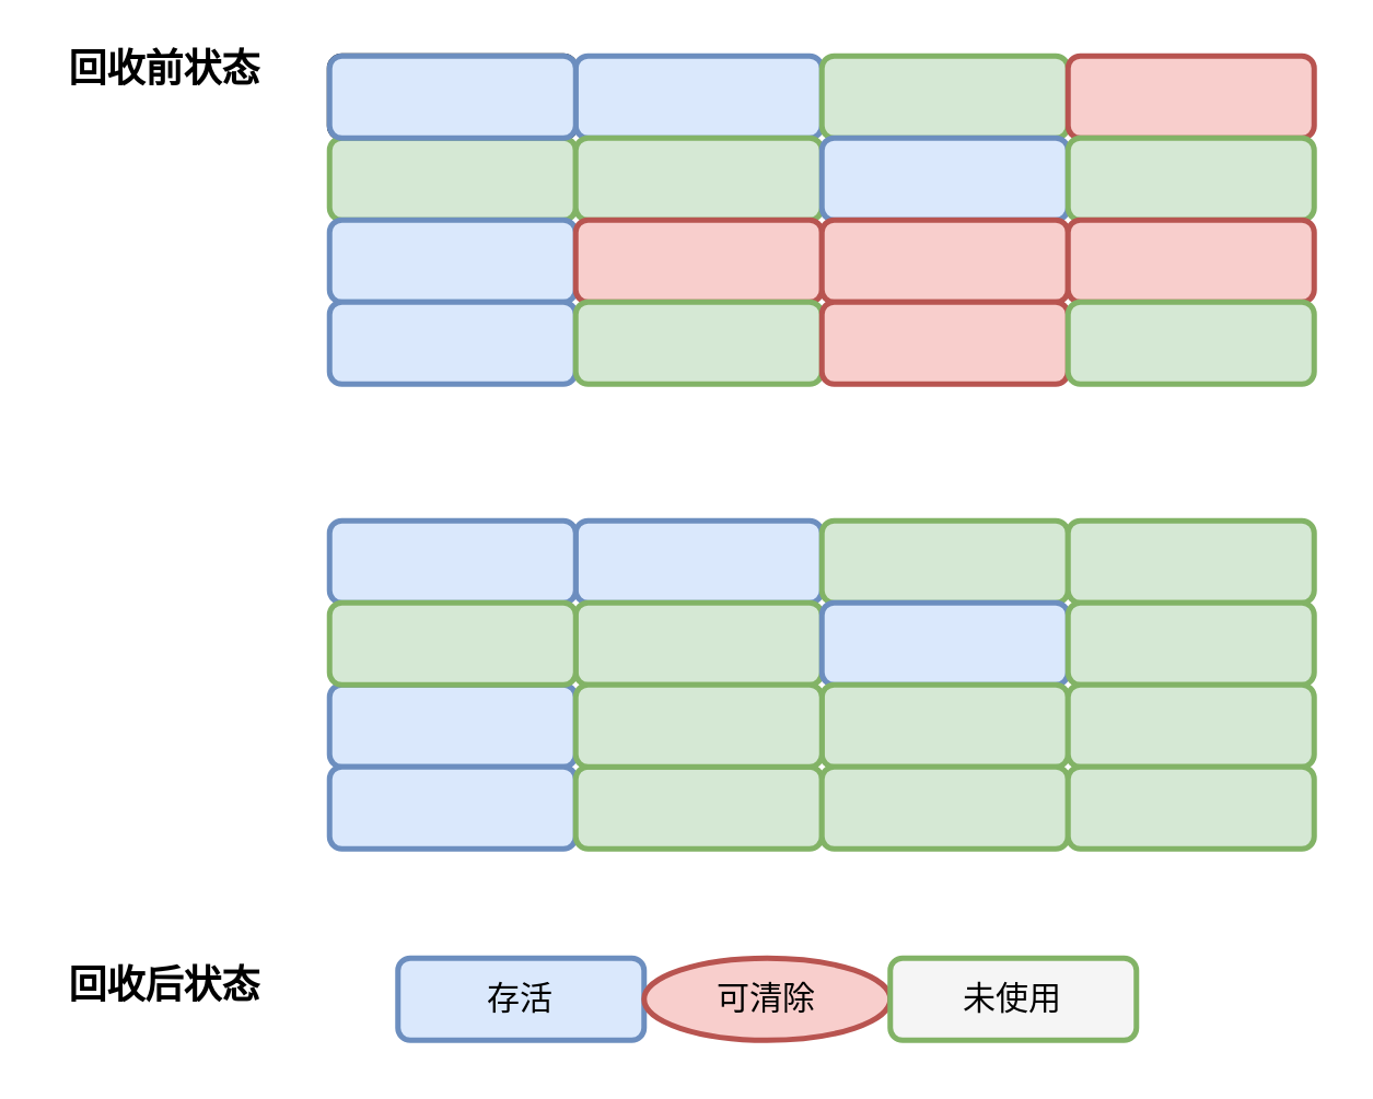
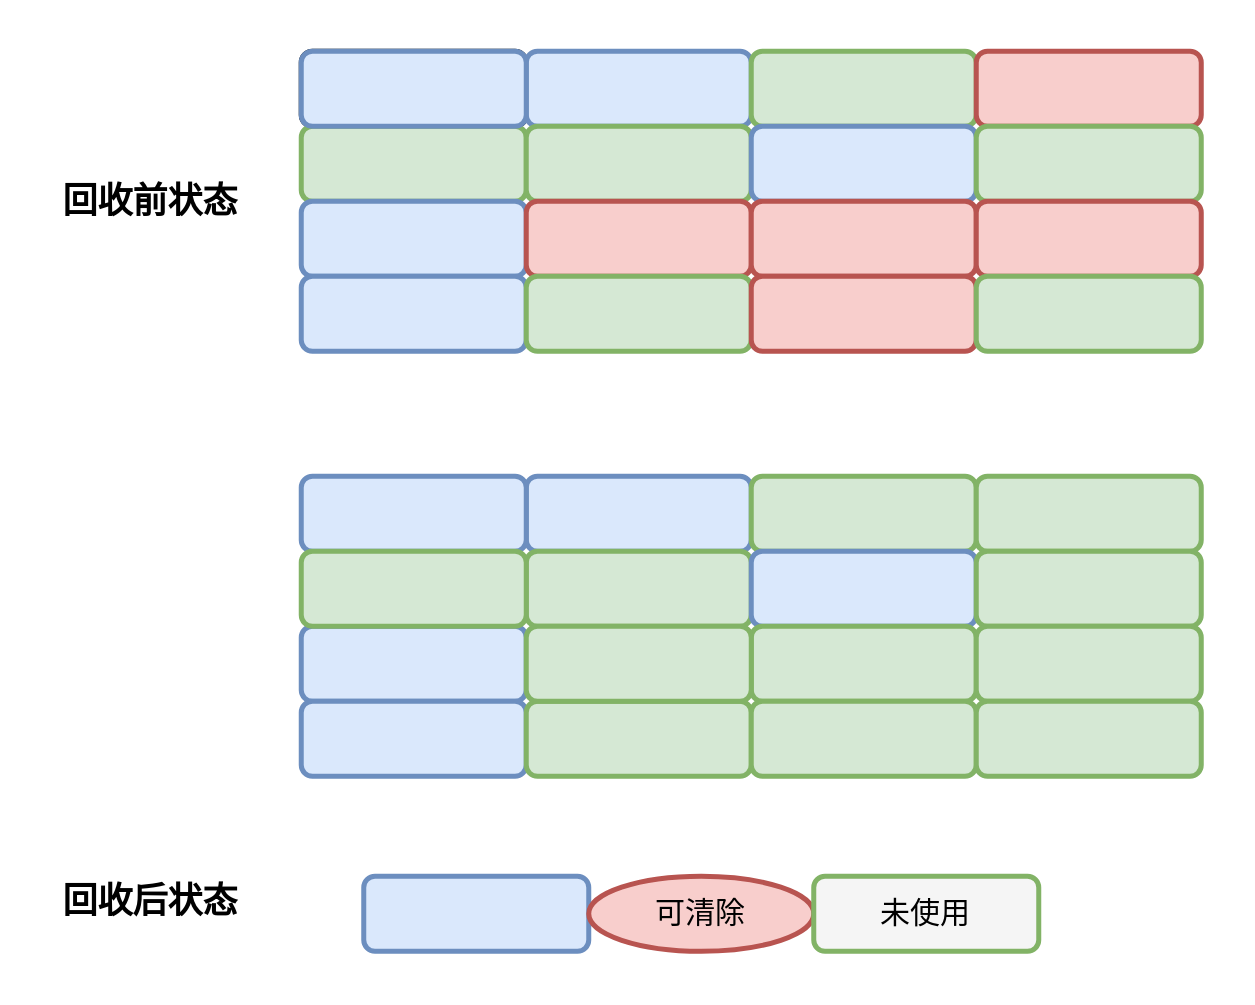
- <mxCell id="39" value="&lt;font style=&quot;font-size: 14px&quot;&gt;&lt;b&gt;回收前状态&lt;/b&gt;&lt;/font&gt;" style="text;html=1;strokeColor=none;fillColor=none;align=center;verticalAlign=middle;whiteSpace=wrap;rounded=0;" vertex="1" parent="1"><mxGeometry x="20" y="15" width="80" height="20" as="geometry" /></mxCell>
+ <mxCell id="39" value="&lt;font style=&quot;font-size: 14px&quot;&gt;&lt;b&gt;回收前状态&lt;/b&gt;&lt;/font&gt;" style="text;html=1;strokeColor=none;fillColor=none;align=center;verticalAlign=middle;whiteSpace=wrap;rounded=0;" vertex="1" parent="1"><mxGeometry x="20" y="70" width="80" height="20" as="geometry" /></mxCell>
- <mxCell id="36" value="存活" style="text;html=1;strokeColor=none;fillColor=none;align=center;verticalAlign=middle;whiteSpace=wrap;rounded=0;" vertex="1" parent="1"><mxGeometry x="170" y="355" width="40" height="20" as="geometry" /></mxCell>
